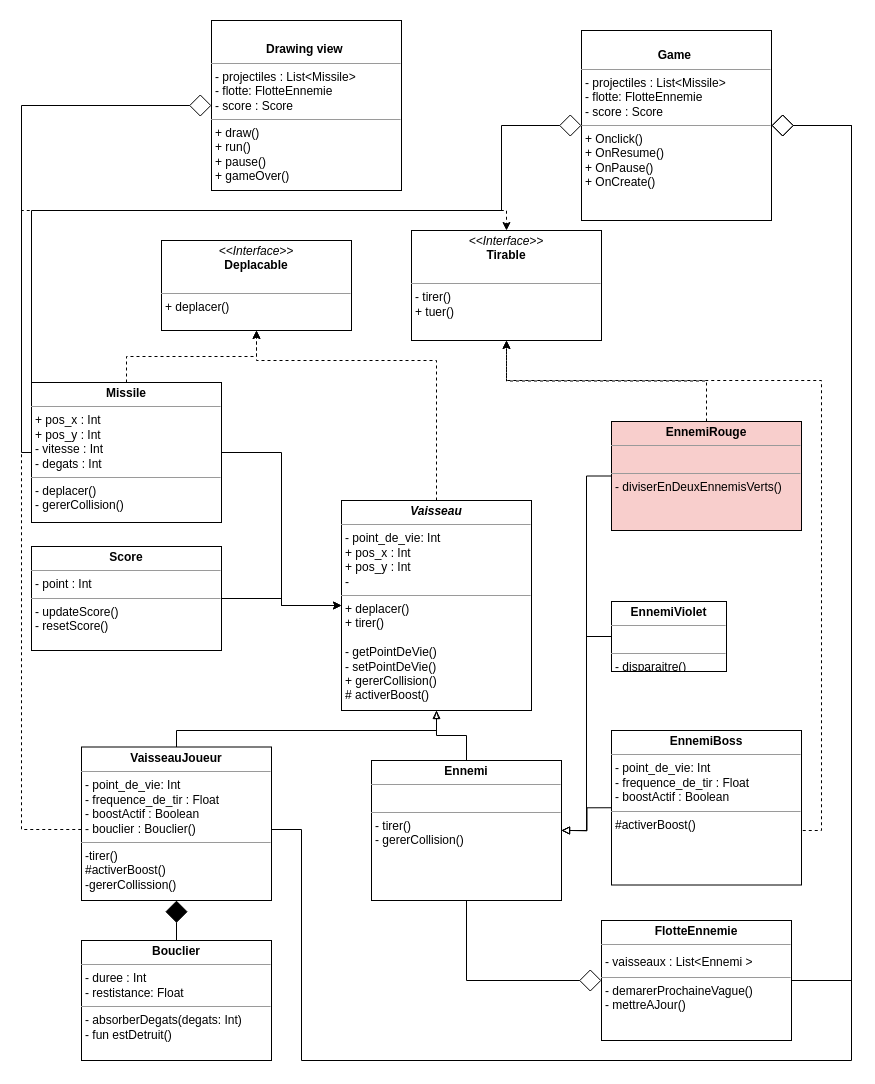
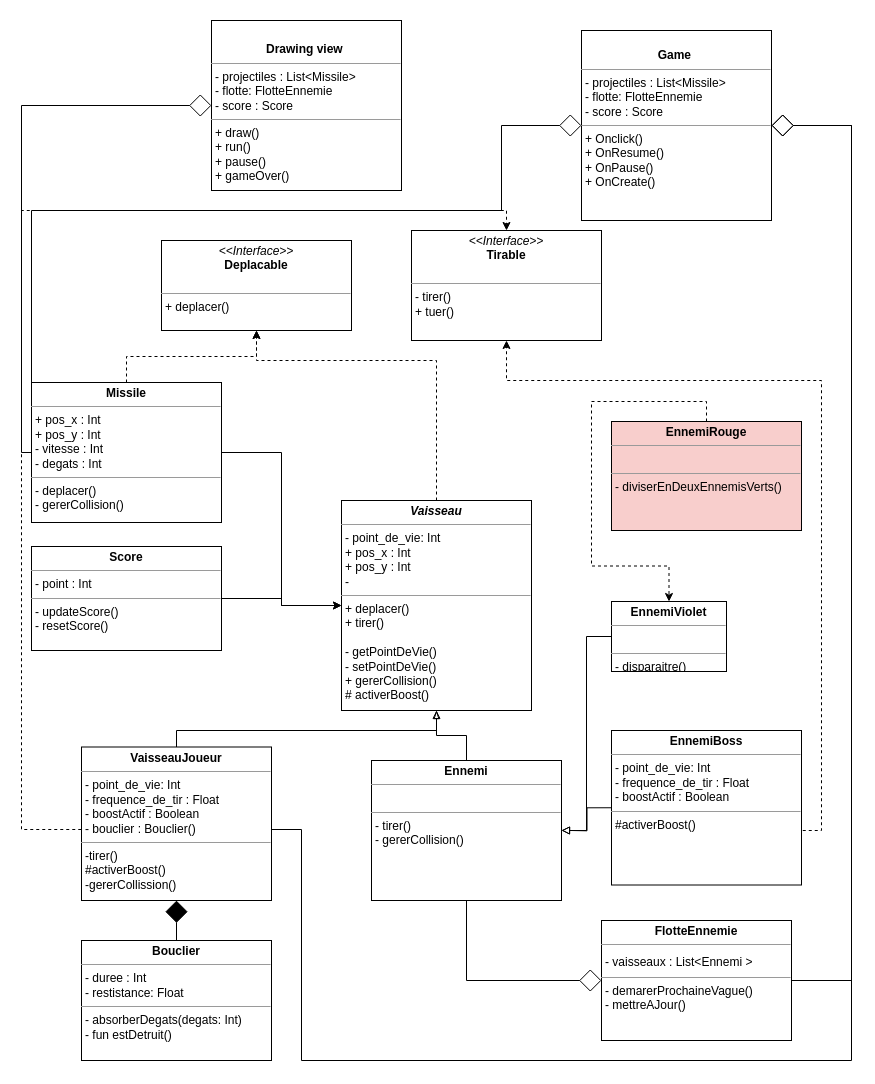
- <mxCell id="20" style="edgeStyle=orthogonalEdgeStyle;rounded=0;orthogonalLoop=1;jettySize=auto;html=1;exitX=0.5;exitY=0;exitDx=0;exitDy=0;entryX=0.5;entryY=1;entryDx=0;entryDy=0;dashed=1;" edge="1" parent="1" source="21" target="11"><mxGeometry relative="1" as="geometry" /></mxCell>
+ <mxCell id="20" style="edgeStyle=orthogonalEdgeStyle;rounded=0;orthogonalLoop=1;jettySize=auto;html=1;exitX=0.5;exitY=0;exitDx=0;exitDy=0;dashed=1;" edge="1" parent="1" source="21" target="23"><mxGeometry relative="1" as="geometry" /></mxCell>
- <mxCell id="19" style="edgeStyle=orthogonalEdgeStyle;rounded=0;orthogonalLoop=1;jettySize=auto;html=1;exitX=0;exitY=0.5;exitDx=0;exitDy=0;entryX=1;entryY=0.5;entryDx=0;entryDy=0;endArrow=block;endFill=0;" edge="1" parent="1" source="21" target="4"><mxGeometry relative="1" as="geometry" /></mxCell>
